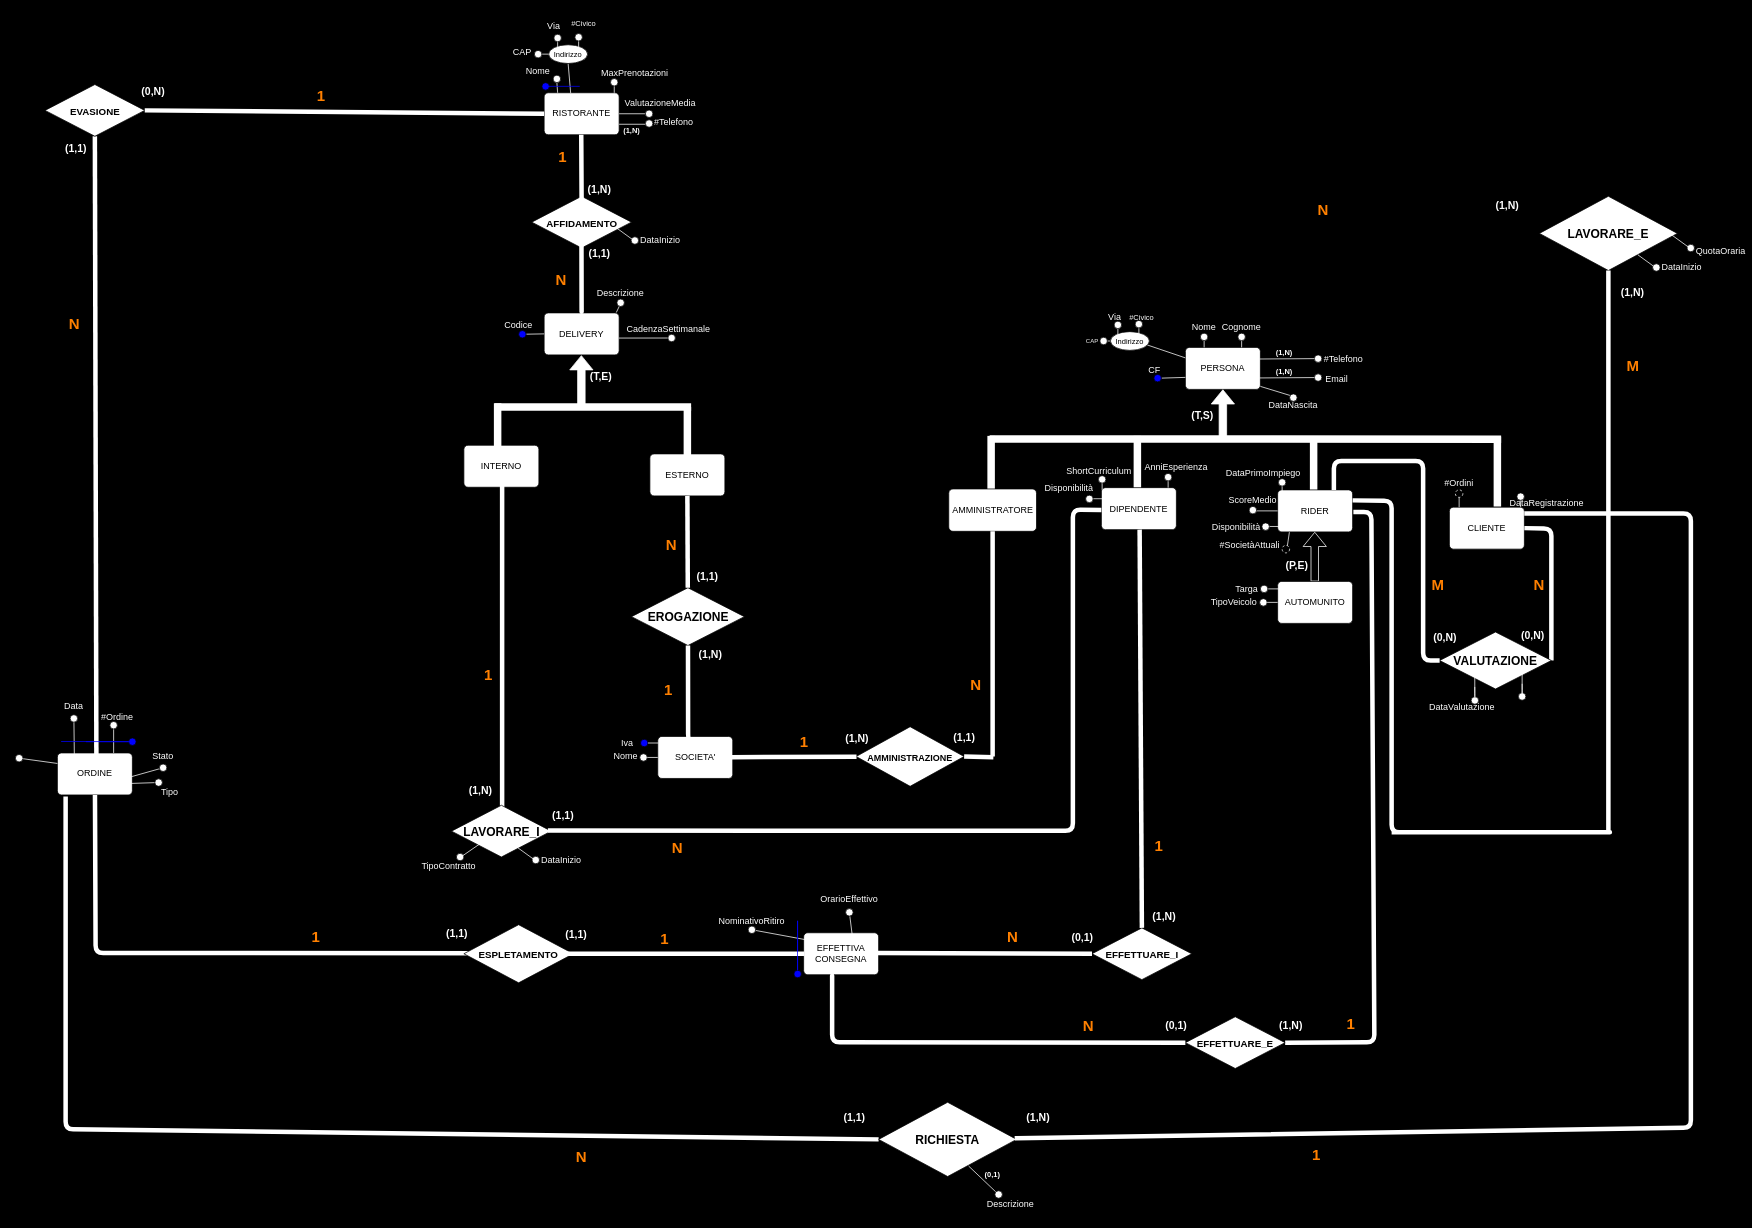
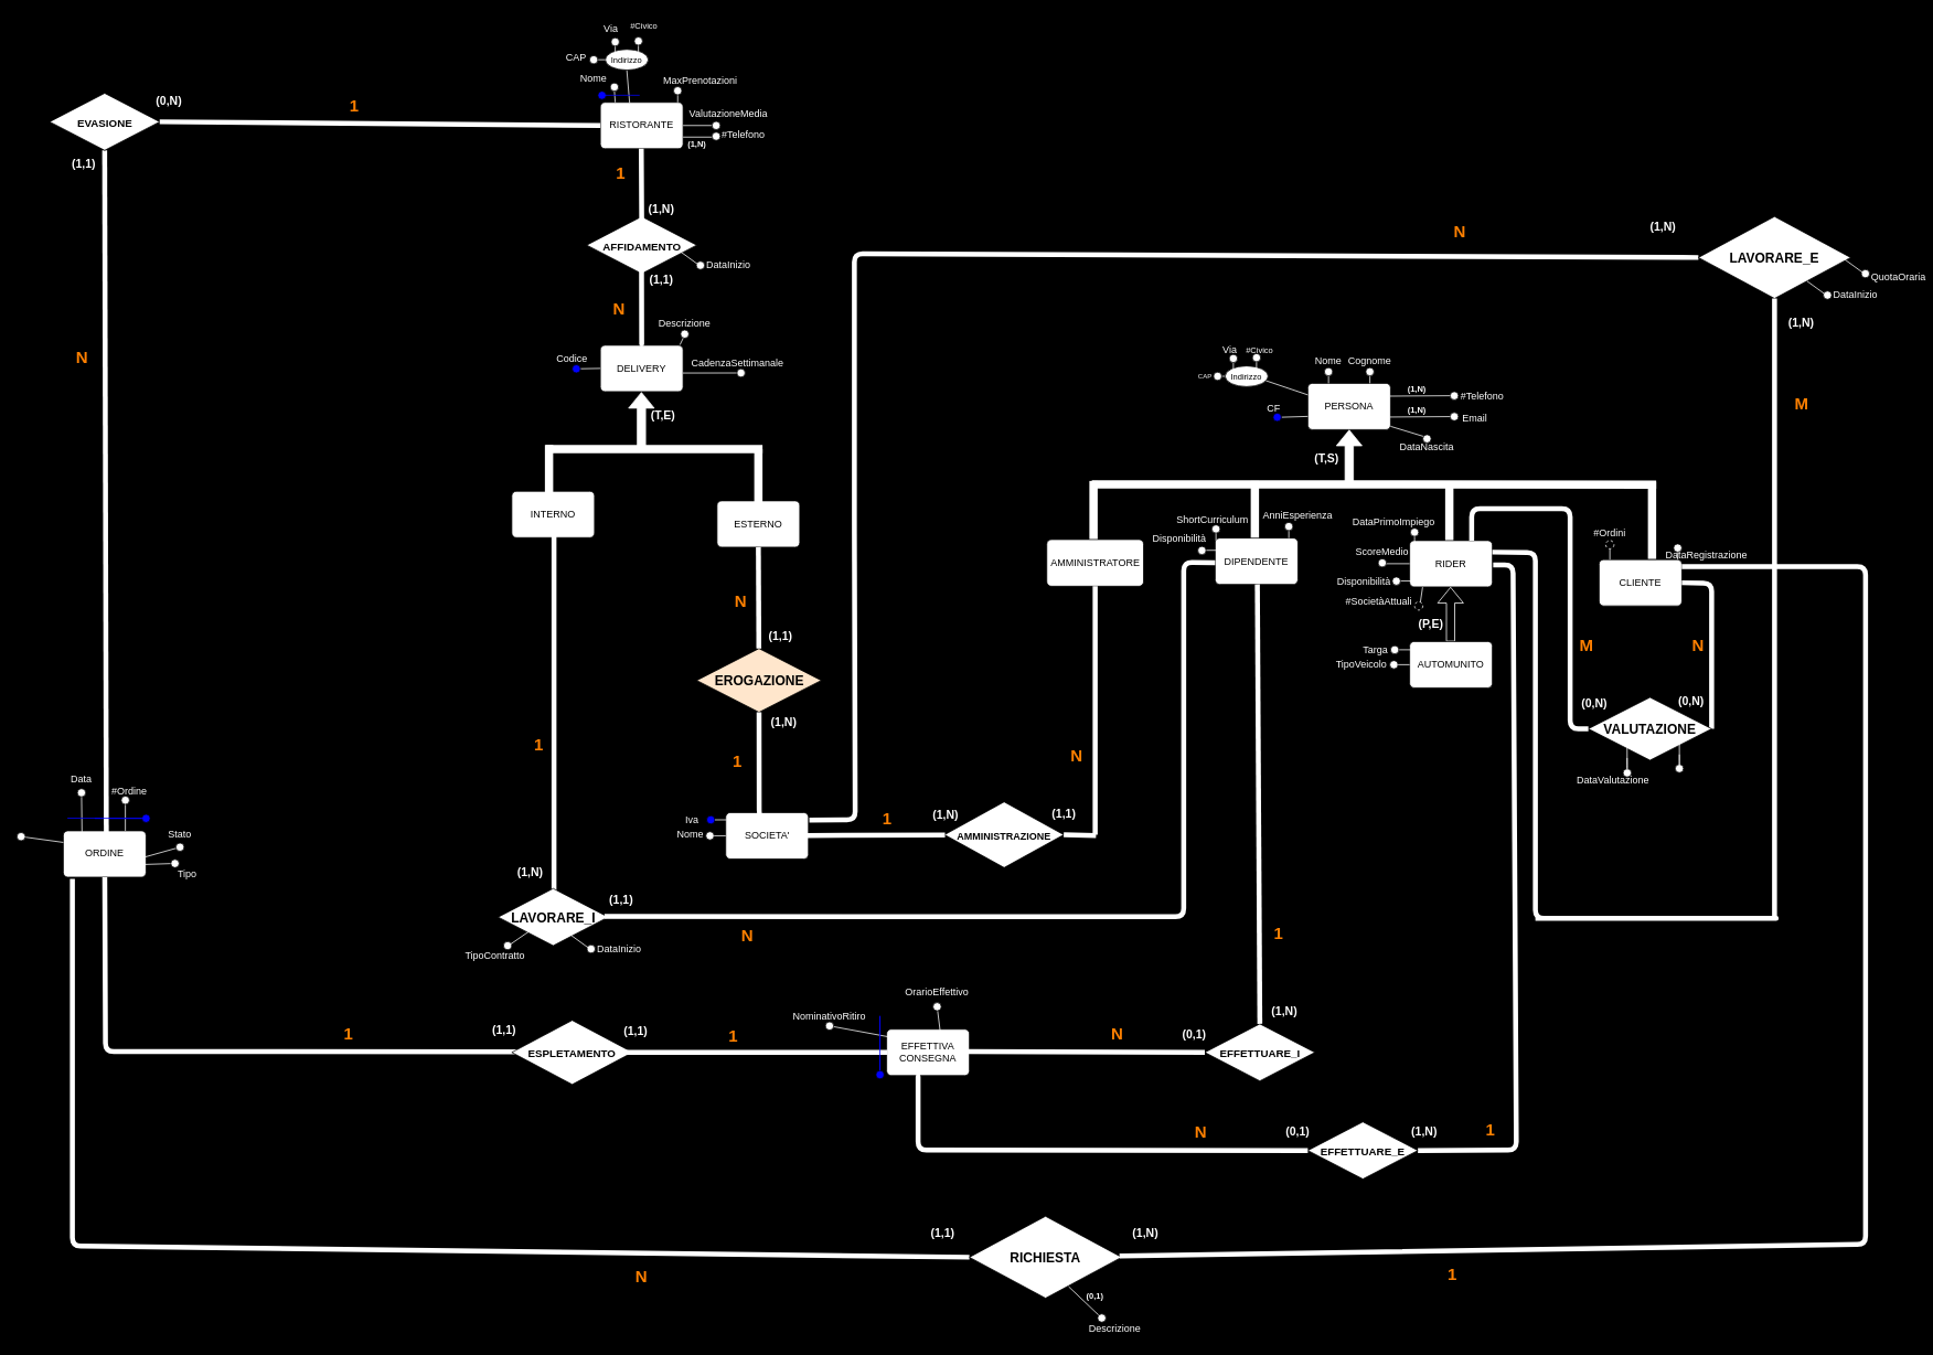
+ <mxCell id="173" value="" style="endArrow=none;html=1;strokeColor=#FFFFFF;fillColor=#ffffff;fontColor=#000000;strokeWidth=6;fontSize=6;exitX=0;exitY=0.5;exitDx=0;exitDy=0;entryX=1.011;entryY=0.163;entryDx=0;entryDy=0;entryPerimeter=0;" parent="1" source="174" target="140" edge="1"><mxGeometry width="50" height="50" relative="1" as="geometry"><mxPoint x="2144" y="1110.5" as="sourcePoint" /><mxPoint x="1032" y="1041" as="targetPoint" /><Array as="points"><mxPoint x="1032" y="306" /><mxPoint x="1032" y="634" /><mxPoint x="1033" y="990" /></Array></mxGeometry></mxCell>
- <mxCell id="147" value="&lt;b style=&quot;font-size: 16px;&quot;&gt;EROGAZIONE&lt;/b&gt;" style="rhombus;whiteSpace=wrap;html=1;fillColor=#FFFFFF;fontSize=16;fontColor=#000000;" parent="1" vertex="1"><mxGeometry x="841.5" y="783" width="150.5" height="77" as="geometry" /></mxCell>
+ <mxCell id="147" value="&lt;b style=&quot;font-size: 16px;&quot;&gt;EROGAZIONE&lt;/b&gt;" style="rhombus;whiteSpace=wrap;html=1;fillColor=#ffe6cc;fontSize=16;fontColor=#000000;" parent="1" vertex="1"><mxGeometry x="841.5" y="783" width="150.5" height="77" as="geometry" /></mxCell>
